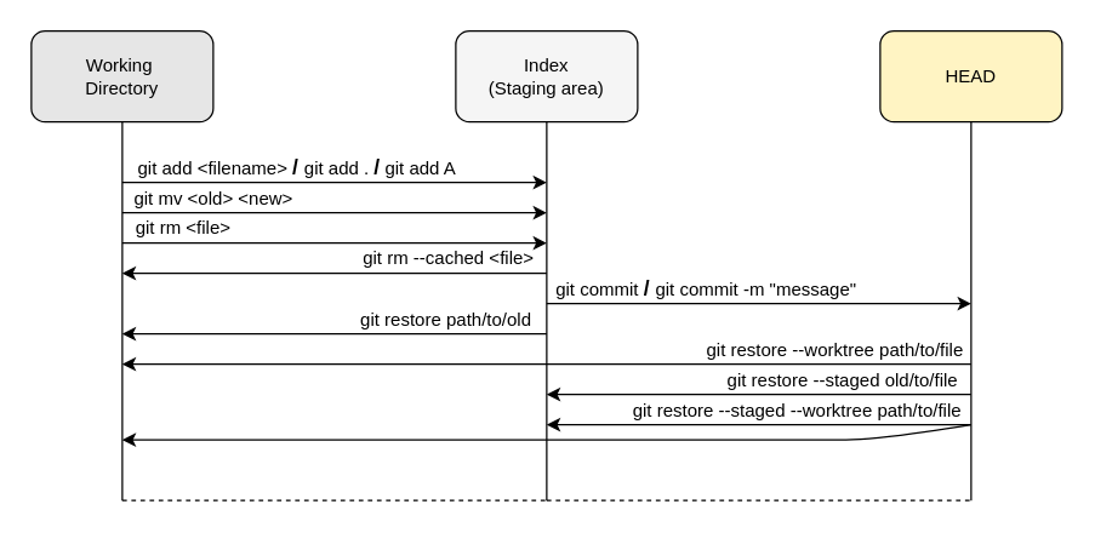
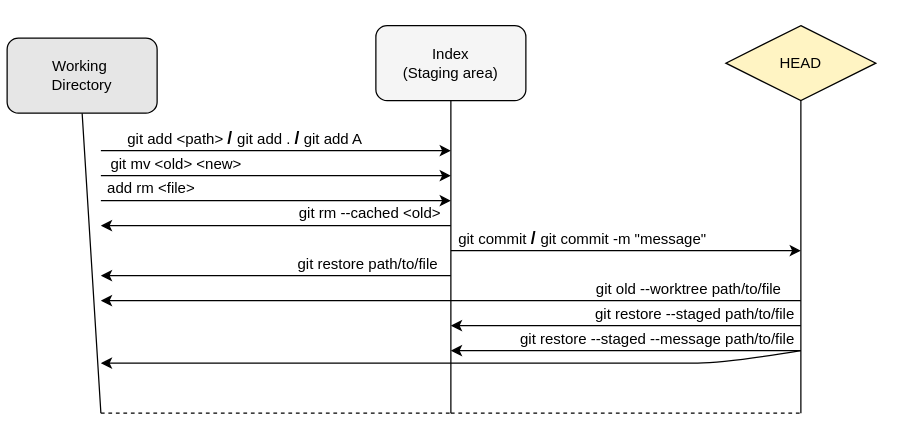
- <mxCell id="26" value="Working&amp;nbsp;&lt;br&gt;Directory" style="rounded=1;whiteSpace=wrap;html=1;fillColor=#E6E6E6;" parent="1" vertex="1"><mxGeometry x="20" y="20" width="120" height="60" as="geometry" /></mxCell>
+ <mxCell id="26" value="Working&amp;nbsp;&lt;br&gt;Directory" style="rounded=1;whiteSpace=wrap;html=1;fillColor=#E6E6E6;" parent="1" vertex="1"><mxGeometry x="5" y="30" width="120" height="60" as="geometry" /></mxCell>
- <mxCell id="3" value="HEAD" style="rounded=1;whiteSpace=wrap;html=1;fillColor=#FFF4C3;" parent="1" vertex="1"><mxGeometry x="580" y="20" width="120" height="60" as="geometry" /></mxCell>
+ <mxCell id="3" value="HEAD" style="rhombus;whiteSpace=wrap;html=1;fillColor=#FFF4C3;" parent="1" vertex="1"><mxGeometry x="580" y="20" width="120" height="60" as="geometry" /></mxCell>
- <mxCell id="19" value="git add &amp;lt;filename&amp;gt; &lt;b&gt;&lt;font style=&quot;font-size: 14px&quot;&gt;/&amp;nbsp;&lt;/font&gt;&lt;/b&gt;git add . &lt;b&gt;&lt;font style=&quot;font-size: 14px&quot;&gt;/&lt;/font&gt;&lt;/b&gt; git add A" style="text;html=1;align=center;verticalAlign=middle;resizable=0;points=[];autosize=1;strokeColor=none;fillColor=none;" parent="1" vertex="1"><mxGeometry x="80" y="100" width="230" height="20" as="geometry" /></mxCell>
+ <mxCell id="19" value="git add &amp;lt;path&amp;gt; &lt;b&gt;&lt;font style=&quot;font-size: 14px&quot;&gt;/&amp;nbsp;&lt;/font&gt;&lt;/b&gt;git add . &lt;b&gt;&lt;font style=&quot;font-size: 14px&quot;&gt;/&lt;/font&gt;&lt;/b&gt; git add A" style="text;html=1;align=center;verticalAlign=middle;resizable=0;points=[];autosize=1;strokeColor=none;fillColor=none;" parent="1" vertex="1"><mxGeometry x="80" y="100" width="230" height="20" as="geometry" /></mxCell>
- <mxCell id="17" value="&lt;span&gt;git rm &amp;lt;file&amp;gt;&lt;/span&gt;" style="text;html=1;align=center;verticalAlign=middle;resizable=0;points=[];autosize=1;strokeColor=none;fillColor=none;" parent="1" vertex="1"><mxGeometry x="80" y="140" width="80" height="20" as="geometry" /></mxCell>
+ <mxCell id="17" value="&lt;span&gt;add rm &amp;lt;file&amp;gt;&lt;/span&gt;" style="text;html=1;align=center;verticalAlign=middle;resizable=0;points=[];autosize=1;strokeColor=none;fillColor=none;" parent="1" vertex="1"><mxGeometry x="80" y="140" width="80" height="20" as="geometry" /></mxCell>
- <mxCell id="15" value="git rm --cached &amp;lt;file&amp;gt;" style="text;html=1;align=center;verticalAlign=middle;resizable=0;points=[];autosize=1;strokeColor=none;fillColor=none;" parent="1" vertex="1"><mxGeometry x="230" y="160" width="130" height="20" as="geometry" /></mxCell>
+ <mxCell id="15" value="git rm --cached &amp;lt;old&amp;gt;" style="text;html=1;align=center;verticalAlign=middle;resizable=0;points=[];autosize=1;strokeColor=none;fillColor=none;" parent="1" vertex="1"><mxGeometry x="230" y="160" width="130" height="20" as="geometry" /></mxCell>
- <mxCell id="22" value="&lt;span style=&quot;font-size: 12px&quot;&gt;git restore path/to/old&amp;nbsp;&lt;/span&gt;" style="text;html=1;align=center;verticalAlign=middle;resizable=0;points=[];autosize=1;strokeColor=none;fillColor=none;fontSize=14;" parent="1" vertex="1"><mxGeometry x="230" y="200" width="130" height="20" as="geometry" /></mxCell>
+ <mxCell id="22" value="&lt;span style=&quot;font-size: 12px&quot;&gt;git restore path/to/file&amp;nbsp;&lt;/span&gt;" style="text;html=1;align=center;verticalAlign=middle;resizable=0;points=[];autosize=1;strokeColor=none;fillColor=none;fontSize=14;" parent="1" vertex="1"><mxGeometry x="230" y="200" width="130" height="20" as="geometry" /></mxCell>
- <mxCell id="23" value="&lt;span style=&quot;font-size: 12px&quot;&gt;git restore --worktree path/to/file&lt;/span&gt;" style="text;html=1;align=center;verticalAlign=middle;resizable=0;points=[];autosize=1;strokeColor=none;fillColor=none;fontSize=14;" parent="1" vertex="1"><mxGeometry x="460" y="220" width="180" height="20" as="geometry" /></mxCell>
+ <mxCell id="23" value="&lt;span style=&quot;font-size: 12px&quot;&gt;git old --worktree path/to/file&lt;/span&gt;" style="text;html=1;align=center;verticalAlign=middle;resizable=0;points=[];autosize=1;strokeColor=none;fillColor=none;fontSize=14;" parent="1" vertex="1"><mxGeometry x="460" y="220" width="180" height="20" as="geometry" /></mxCell>
- <mxCell id="24" value="&lt;span style=&quot;font-size: 12px&quot;&gt;git restore --staged old/to/file&lt;/span&gt;" style="text;html=1;align=center;verticalAlign=middle;resizable=0;points=[];autosize=1;strokeColor=none;fillColor=none;fontSize=14;" parent="1" vertex="1"><mxGeometry x="470" y="240" width="170" height="20" as="geometry" /></mxCell>
+ <mxCell id="24" value="&lt;span style=&quot;font-size: 12px&quot;&gt;git restore --staged path/to/file&lt;/span&gt;" style="text;html=1;align=center;verticalAlign=middle;resizable=0;points=[];autosize=1;strokeColor=none;fillColor=none;fontSize=14;" parent="1" vertex="1"><mxGeometry x="470" y="240" width="170" height="20" as="geometry" /></mxCell>
- <mxCell id="25" value="&lt;span style=&quot;font-size: 12px&quot;&gt;git restore --staged --worktree path/to/file&lt;/span&gt;" style="text;html=1;align=center;verticalAlign=middle;resizable=0;points=[];autosize=1;strokeColor=none;fillColor=none;fontSize=14;" parent="1" vertex="1"><mxGeometry x="410" y="260" width="230" height="20" as="geometry" /></mxCell>
+ <mxCell id="25" value="&lt;span style=&quot;font-size: 12px&quot;&gt;git restore --staged --message path/to/file&lt;/span&gt;" style="text;html=1;align=center;verticalAlign=middle;resizable=0;points=[];autosize=1;strokeColor=none;fillColor=none;fontSize=14;" parent="1" vertex="1"><mxGeometry x="410" y="260" width="230" height="20" as="geometry" /></mxCell>
